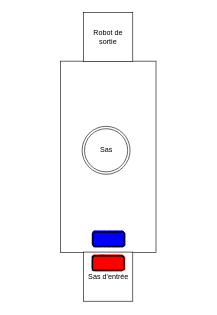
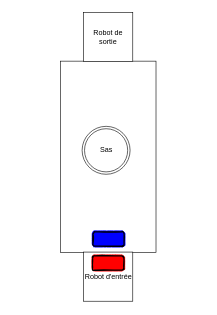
- <mxCell id="6" value="Sas d'entrée" style="text;html=1;align=center;verticalAlign=middle;whiteSpace=wrap;rounded=0;" vertex="1" parent="1"><mxGeometry x="139" y="419.75" width="83" height="83.25" as="geometry" /></mxCell>
+ <mxCell id="6" value="Robot d'entrée" style="text;html=1;align=center;verticalAlign=middle;whiteSpace=wrap;rounded=0;" vertex="1" parent="1"><mxGeometry x="139" y="419.75" width="83" height="83.25" as="geometry" /></mxCell>
